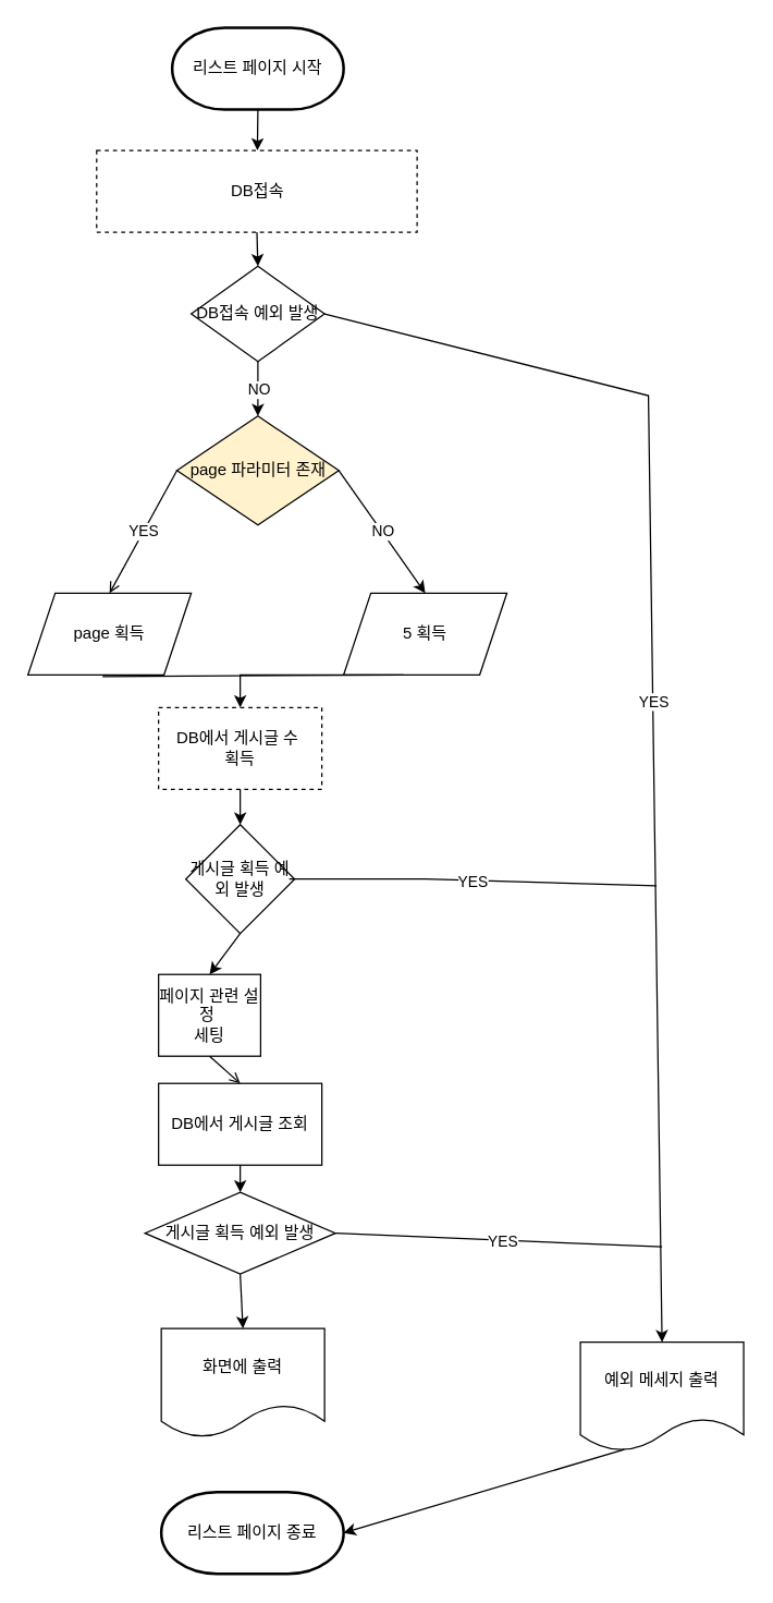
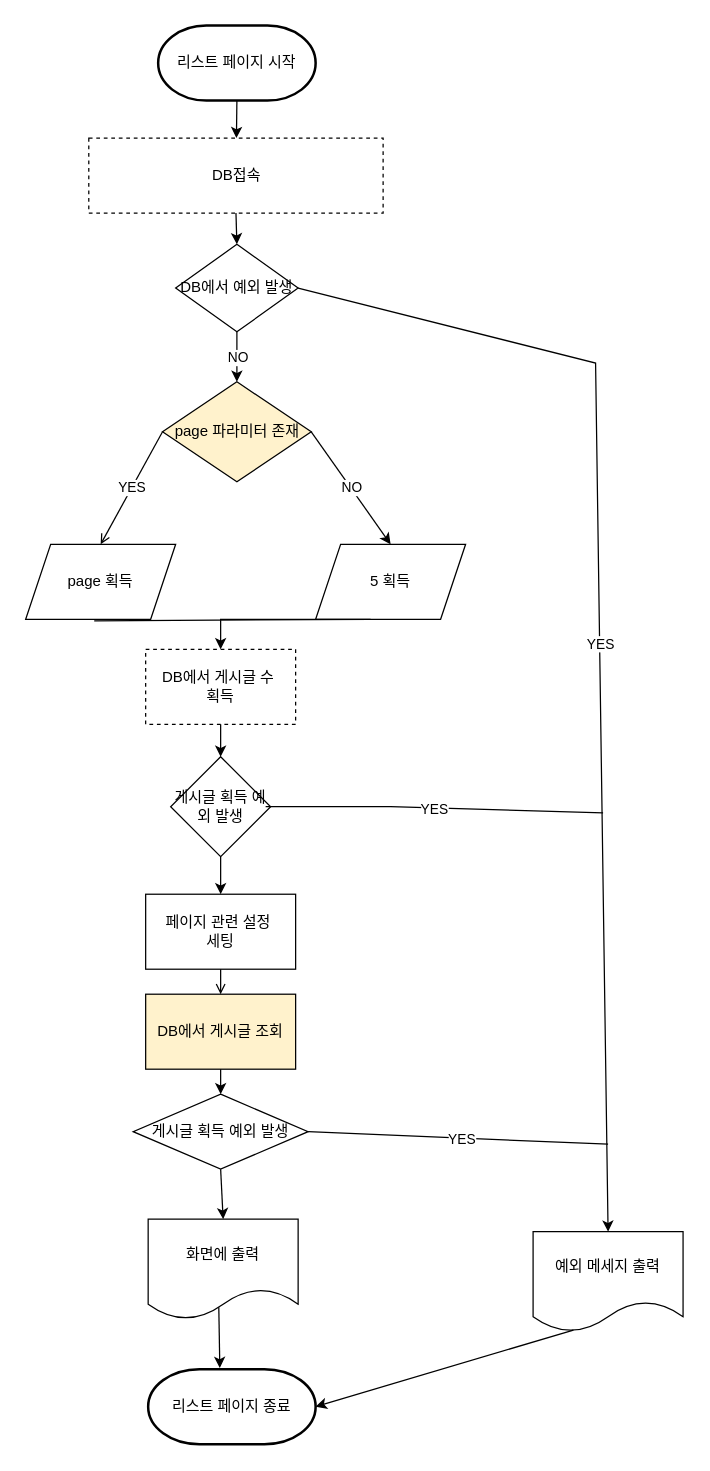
- <mxCell id="4" value="DB접속 예외 발생" style="rhombus;whiteSpace=wrap;html=1;" vertex="1" parent="1"><mxGeometry x="140" y="195" width="98" height="70" as="geometry" /></mxCell>
+ <mxCell id="4" value="DB에서 예외 발생" style="rhombus;whiteSpace=wrap;html=1;" vertex="1" parent="1"><mxGeometry x="140" y="195" width="98" height="70" as="geometry" /></mxCell>
- <mxCell id="22" value="페이지 관련 설정&amp;nbsp;&lt;div&gt;세팅&lt;/div&gt;" style="rounded=0;whiteSpace=wrap;html=1;" vertex="1" parent="1"><mxGeometry x="116" y="715" width="75" height="60" as="geometry" /></mxCell>
+ <mxCell id="22" value="페이지 관련 설정&amp;nbsp;&lt;div&gt;세팅&lt;/div&gt;" style="rounded=0;whiteSpace=wrap;html=1;" vertex="1" parent="1"><mxGeometry x="116" y="715" width="120" height="60" as="geometry" /></mxCell>
- <mxCell id="23" value="DB에서 게시글 조회" style="rounded=0;whiteSpace=wrap;html=1;" vertex="1" parent="1"><mxGeometry x="116" y="795" width="120" height="60" as="geometry" /></mxCell>
+ <mxCell id="23" value="DB에서 게시글 조회" style="rounded=0;whiteSpace=wrap;html=1;fillColor=#fff2cc;" vertex="1" parent="1"><mxGeometry x="116" y="795" width="120" height="60" as="geometry" /></mxCell>
+ <mxCell id="28" value="" style="endArrow=classic;html=1;rounded=0;exitX=0.471;exitY=0.88;exitDx=0;exitDy=0;entryX=0.428;entryY=-0.015;entryDx=0;entryDy=0;exitPerimeter=0;entryPerimeter=0;" edge="1" parent="1" source="24" target="8"><mxGeometry width="50" height="50" relative="1" as="geometry"><mxPoint x="235.57" y="925" as="sourcePoint" /><mxPoint x="235.57" y="945" as="targetPoint" /></mxGeometry></mxCell>
